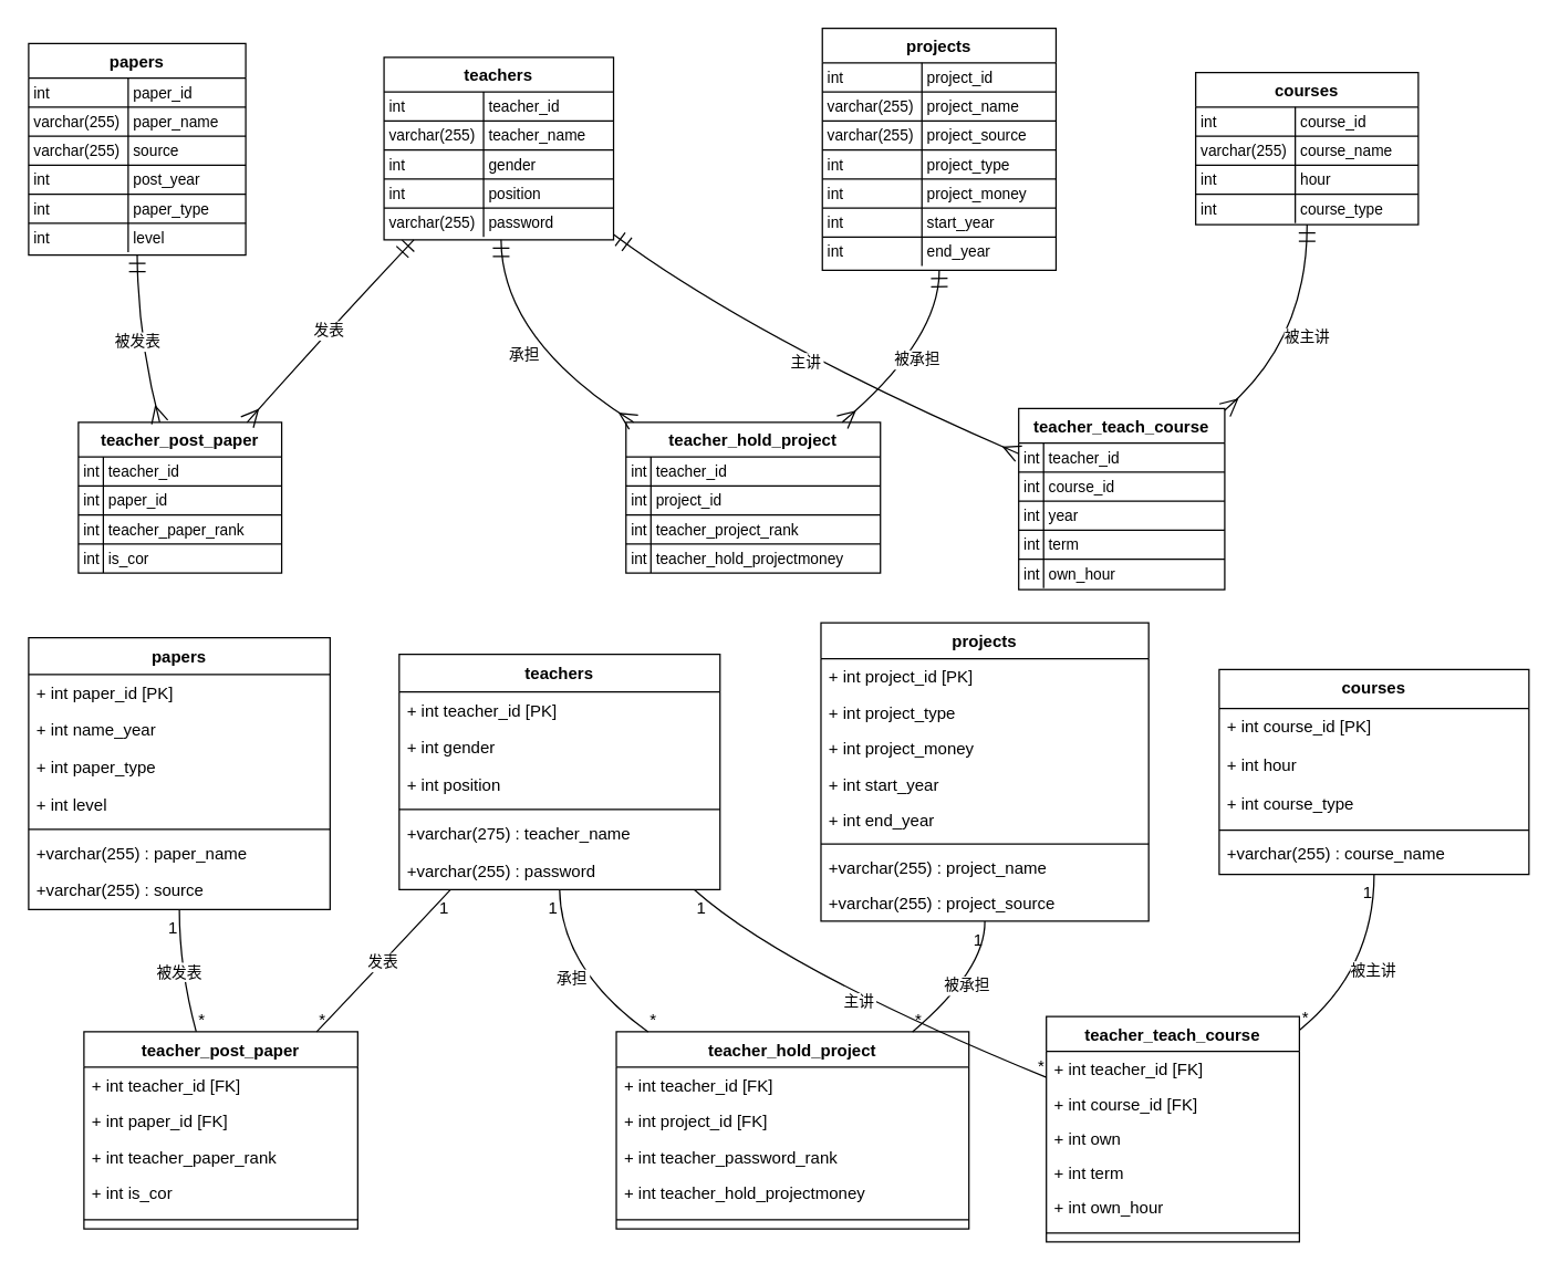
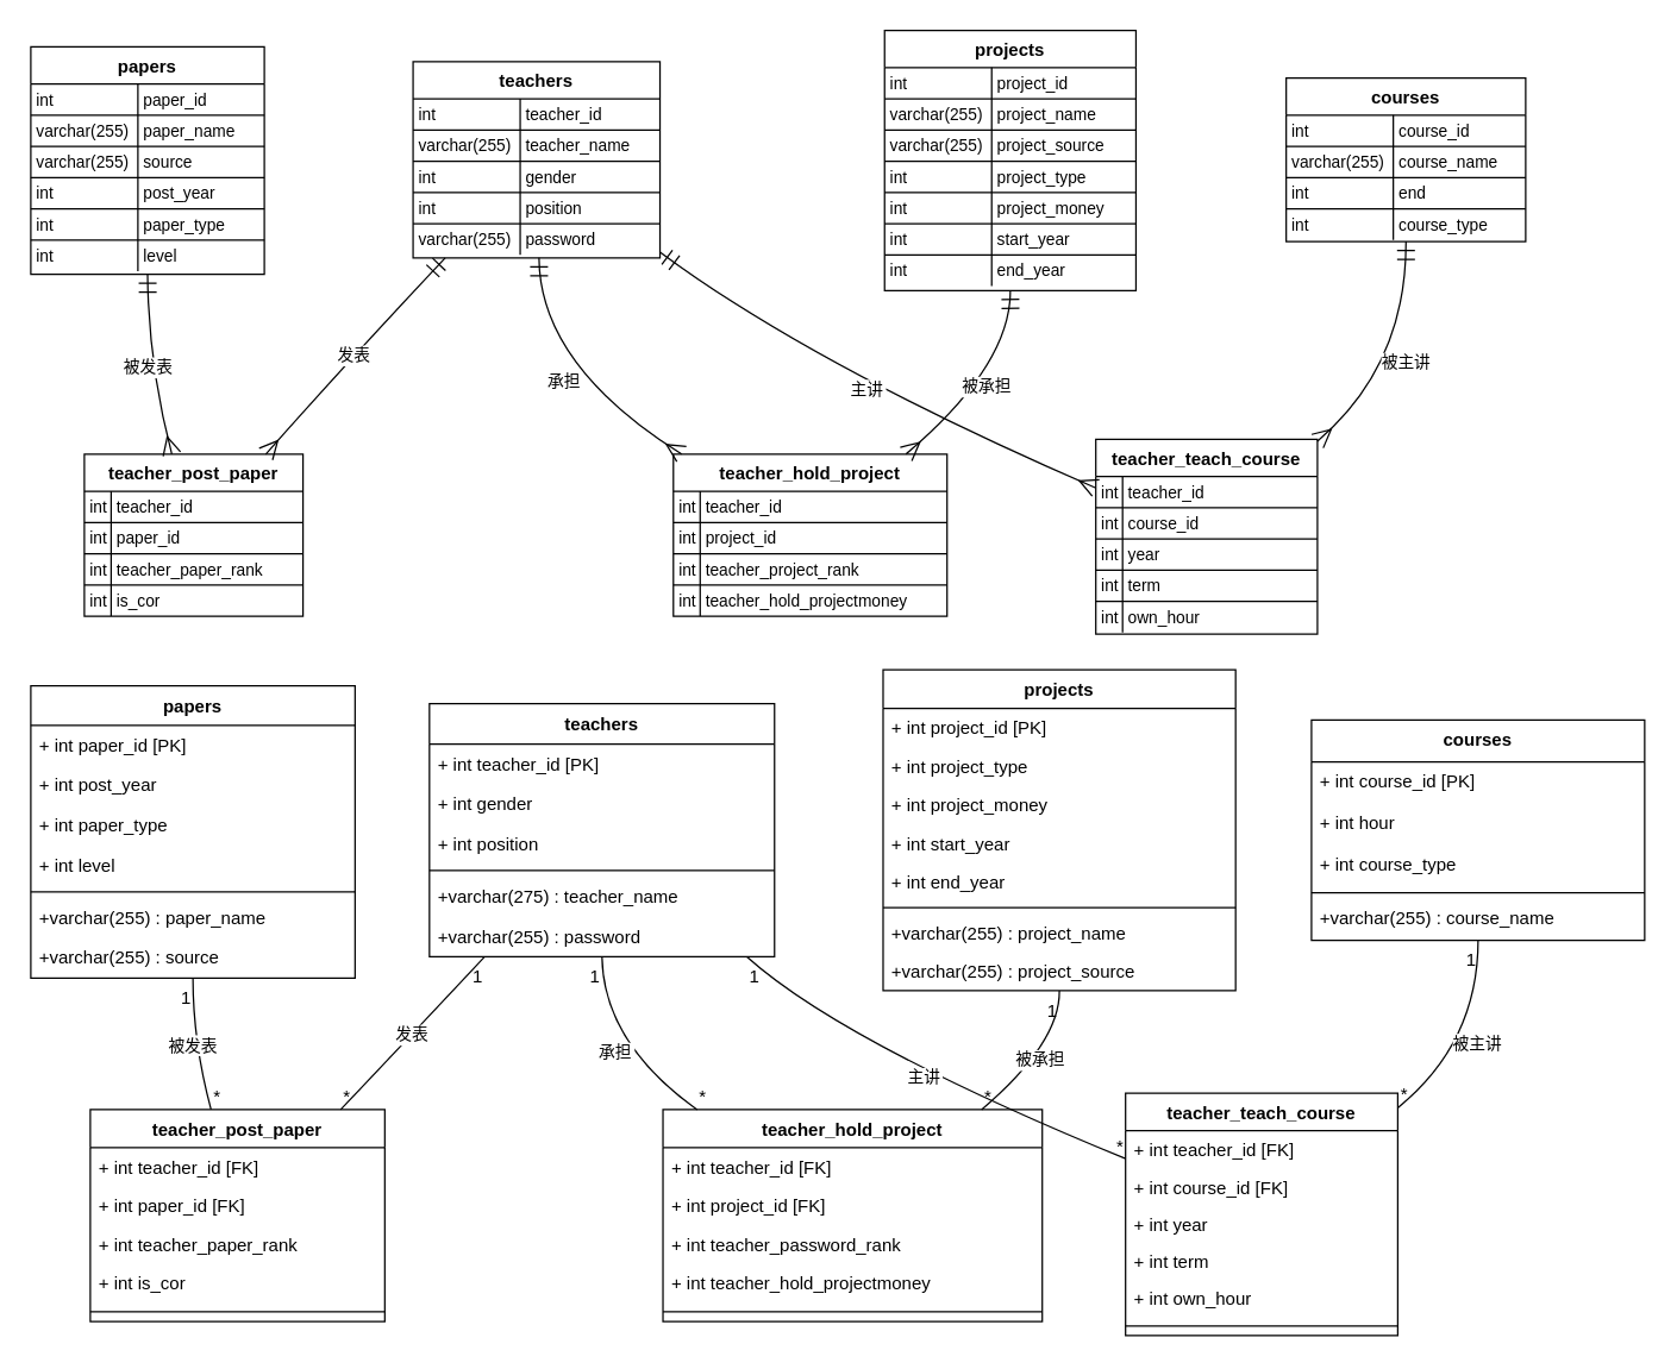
- <mxCell id="68" value="hour" style="shape=partialRectangle;connectable=0;fillColor=none;top=0;left=0;bottom=0;right=0;align=left;spacingLeft=2;overflow=hidden;fontSize=11;" vertex="1" parent="66"><mxGeometry x="72" width="89" height="21" as="geometry"><mxRectangle width="89" height="21" as="alternateBounds" /></mxGeometry></mxCell>
+ <mxCell id="68" value="end" style="shape=partialRectangle;connectable=0;fillColor=none;top=0;left=0;bottom=0;right=0;align=left;spacingLeft=2;overflow=hidden;fontSize=11;" vertex="1" parent="66"><mxGeometry x="72" width="89" height="21" as="geometry"><mxRectangle width="89" height="21" as="alternateBounds" /></mxGeometry></mxCell>
- <mxCell id="129" value="+ int name_year" style="text;strokeColor=none;fillColor=none;align=left;verticalAlign=top;spacingLeft=4;spacingRight=4;overflow=hidden;rotatable=0;points=[[0,0.5],[1,0.5]];portConstraint=eastwest;" vertex="1" parent="127"><mxGeometry y="53.524" width="218" height="27" as="geometry" /></mxCell>
+ <mxCell id="129" value="+ int post_year" style="text;strokeColor=none;fillColor=none;align=left;verticalAlign=top;spacingLeft=4;spacingRight=4;overflow=hidden;rotatable=0;points=[[0,0.5],[1,0.5]];portConstraint=eastwest;" vertex="1" parent="127"><mxGeometry y="53.524" width="218" height="27" as="geometry" /></mxCell>
- <mxCell id="165" value="+ int own" style="text;strokeColor=none;fillColor=none;align=left;verticalAlign=top;spacingLeft=4;spacingRight=4;overflow=hidden;rotatable=0;points=[[0,0.5],[1,0.5]];portConstraint=eastwest;" vertex="1" parent="162"><mxGeometry y="75.077" width="183" height="25" as="geometry" /></mxCell>
+ <mxCell id="165" value="+ int year" style="text;strokeColor=none;fillColor=none;align=left;verticalAlign=top;spacingLeft=4;spacingRight=4;overflow=hidden;rotatable=0;points=[[0,0.5],[1,0.5]];portConstraint=eastwest;" vertex="1" parent="162"><mxGeometry y="75.077" width="183" height="25" as="geometry" /></mxCell>
